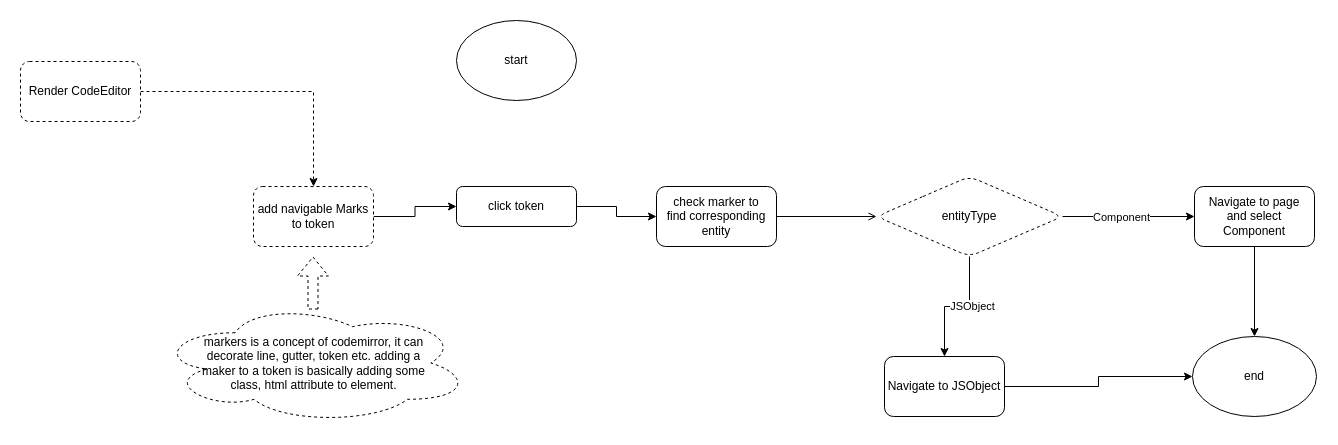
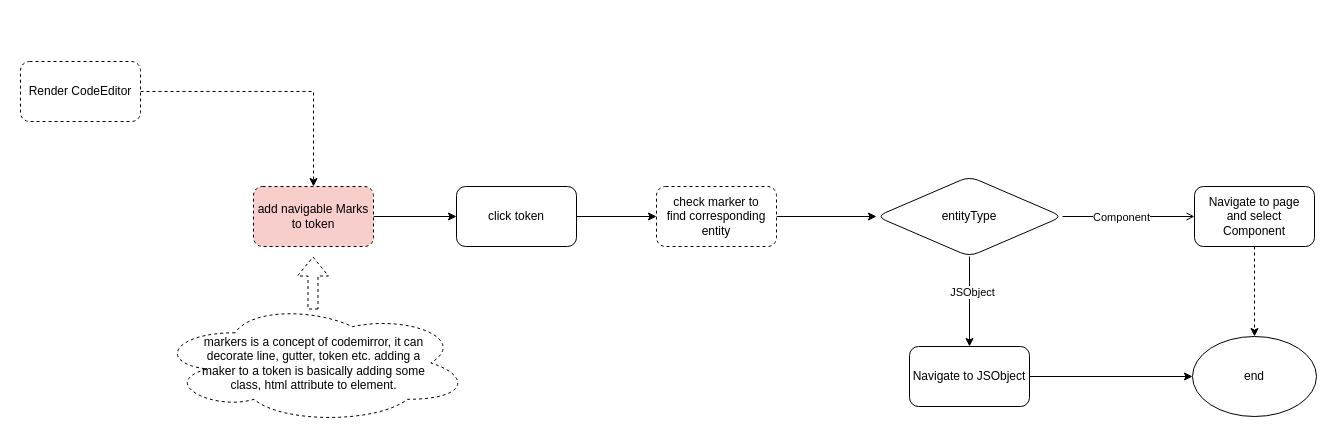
- <mxCell id="9" value="start" style="ellipse;whiteSpace=wrap;html=1;" vertex="1" parent="1"><mxGeometry x="456" y="20" width="120" height="80" as="geometry" /></mxCell>
- <mxCell id="8" value="click token" style="whiteSpace=wrap;html=1;rounded=1;" vertex="1" parent="1"><mxGeometry x="456" y="186" width="120" height="40" as="geometry" /></mxCell>
+ <mxCell id="8" value="click token" style="whiteSpace=wrap;html=1;rounded=1;" vertex="1" parent="1"><mxGeometry x="456" y="186" width="120" height="60" as="geometry" /></mxCell>
- <mxCell id="5" value="add&amp;nbsp;navigable&lt;span style=&quot;background-color: initial;&quot;&gt;&amp;nbsp;Marks to&lt;/span&gt;&amp;nbsp;token" style="whiteSpace=wrap;html=1;rounded=1;dashed=1;" vertex="1" parent="1"><mxGeometry x="253" y="186" width="120" height="60" as="geometry" /></mxCell>
+ <mxCell id="5" value="add&amp;nbsp;navigable&lt;span style=&quot;background-color: initial;&quot;&gt;&amp;nbsp;Marks to&lt;/span&gt;&amp;nbsp;token" style="whiteSpace=wrap;html=1;rounded=1;dashed=1;fillColor=#f8cecc;" vertex="1" parent="1"><mxGeometry x="253" y="186" width="120" height="60" as="geometry" /></mxCell>
- <mxCell id="11" value="check marker to&lt;br&gt;find corresponding&lt;br&gt;entity" style="whiteSpace=wrap;html=1;rounded=1;" vertex="1" parent="1"><mxGeometry x="656" y="186" width="120" height="60" as="geometry" /></mxCell>
+ <mxCell id="11" value="check marker to&lt;br&gt;find corresponding&lt;br&gt;entity" style="whiteSpace=wrap;html=1;rounded=1;dashed=1;" vertex="1" parent="1"><mxGeometry x="656" y="186" width="120" height="60" as="geometry" /></mxCell>
- <mxCell id="10" value="" style="edgeStyle=orthogonalEdgeStyle;rounded=0;orthogonalLoop=1;jettySize=auto;html=1;endArrow=open;" edge="1" parent="1" source="11" target="16"><mxGeometry relative="1" as="geometry" /></mxCell>
+ <mxCell id="10" value="" style="edgeStyle=orthogonalEdgeStyle;rounded=0;orthogonalLoop=1;jettySize=auto;html=1;" edge="1" parent="1" source="11" target="16"><mxGeometry relative="1" as="geometry" /></mxCell>
- <mxCell id="16" value="entityType" style="rhombus;whiteSpace=wrap;html=1;rounded=1;dashed=1;" vertex="1" parent="1"><mxGeometry x="876" y="176" width="186" height="80" as="geometry" /></mxCell>
+ <mxCell id="16" value="entityType" style="rhombus;whiteSpace=wrap;html=1;rounded=1;" vertex="1" parent="1"><mxGeometry x="876" y="176" width="186" height="80" as="geometry" /></mxCell>
- <mxCell id="12" value="" style="edgeStyle=orthogonalEdgeStyle;rounded=0;orthogonalLoop=1;jettySize=auto;html=1;" edge="1" parent="1" source="16" target="18"><mxGeometry relative="1" as="geometry" /></mxCell>
+ <mxCell id="12" value="" style="edgeStyle=orthogonalEdgeStyle;rounded=0;orthogonalLoop=1;jettySize=auto;html=1;endArrow=open;" edge="1" parent="1" source="16" target="18"><mxGeometry relative="1" as="geometry" /></mxCell>
- <mxCell id="17" style="edgeStyle=orthogonalEdgeStyle;rounded=0;orthogonalLoop=1;jettySize=auto;html=1;" edge="1" parent="1" source="18" target="21"><mxGeometry relative="1" as="geometry" /></mxCell>
+ <mxCell id="17" style="edgeStyle=orthogonalEdgeStyle;rounded=0;orthogonalLoop=1;jettySize=auto;html=1;dashed=1;" edge="1" parent="1" source="18" target="21"><mxGeometry relative="1" as="geometry" /></mxCell>
- <mxCell id="20" value="Navigate to JSObject" style="whiteSpace=wrap;html=1;rounded=1;" vertex="1" parent="1"><mxGeometry x="884" y="356" width="120" height="60" as="geometry" /></mxCell>
+ <mxCell id="20" value="Navigate to JSObject" style="whiteSpace=wrap;html=1;rounded=1;" vertex="1" parent="1"><mxGeometry x="909" y="346" width="120" height="60" as="geometry" /></mxCell>
